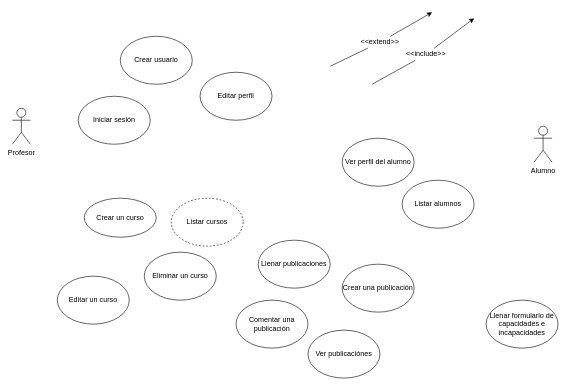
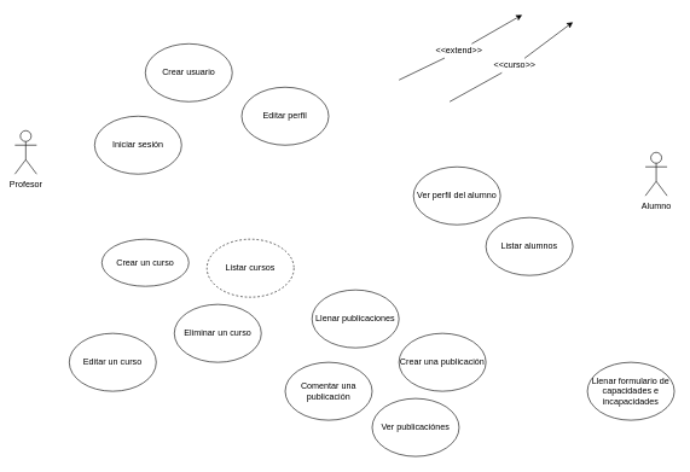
- <mxCell id="20" value="&amp;lt;&amp;lt;include&amp;gt;&amp;gt;" style="text;html=1;strokeColor=none;fillColor=none;align=center;verticalAlign=middle;whiteSpace=wrap;rounded=0;" parent="1" vertex="1"><mxGeometry x="690" y="80" width="40" height="20" as="geometry" /></mxCell>
+ <mxCell id="20" value="&amp;lt;&amp;lt;curso&amp;gt;&amp;gt;" style="text;html=1;strokeColor=none;fillColor=none;align=center;verticalAlign=middle;whiteSpace=wrap;rounded=0;" parent="1" vertex="1"><mxGeometry x="690" y="80" width="40" height="20" as="geometry" /></mxCell>
- <mxCell id="5" value="Crear una publicación&lt;br&gt;" style="ellipse;whiteSpace=wrap;html=1;" parent="1" vertex="1"><mxGeometry x="570" y="440" width="120" height="80" as="geometry" /></mxCell>
+ <mxCell id="5" value="Crear una publicación&lt;br&gt;" style="ellipse;whiteSpace=wrap;html=1;" parent="1" vertex="1"><mxGeometry x="550" y="460" width="120" height="80" as="geometry" /></mxCell>
